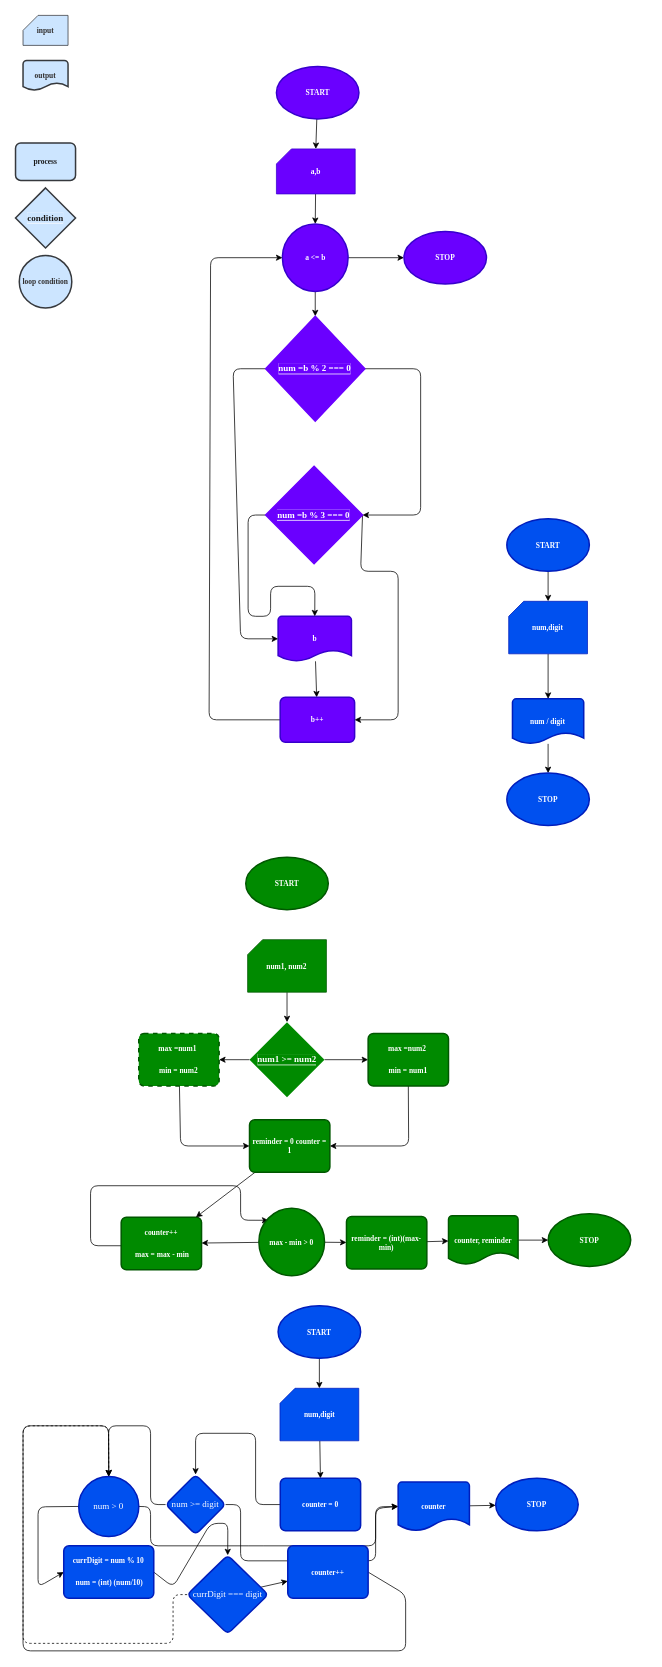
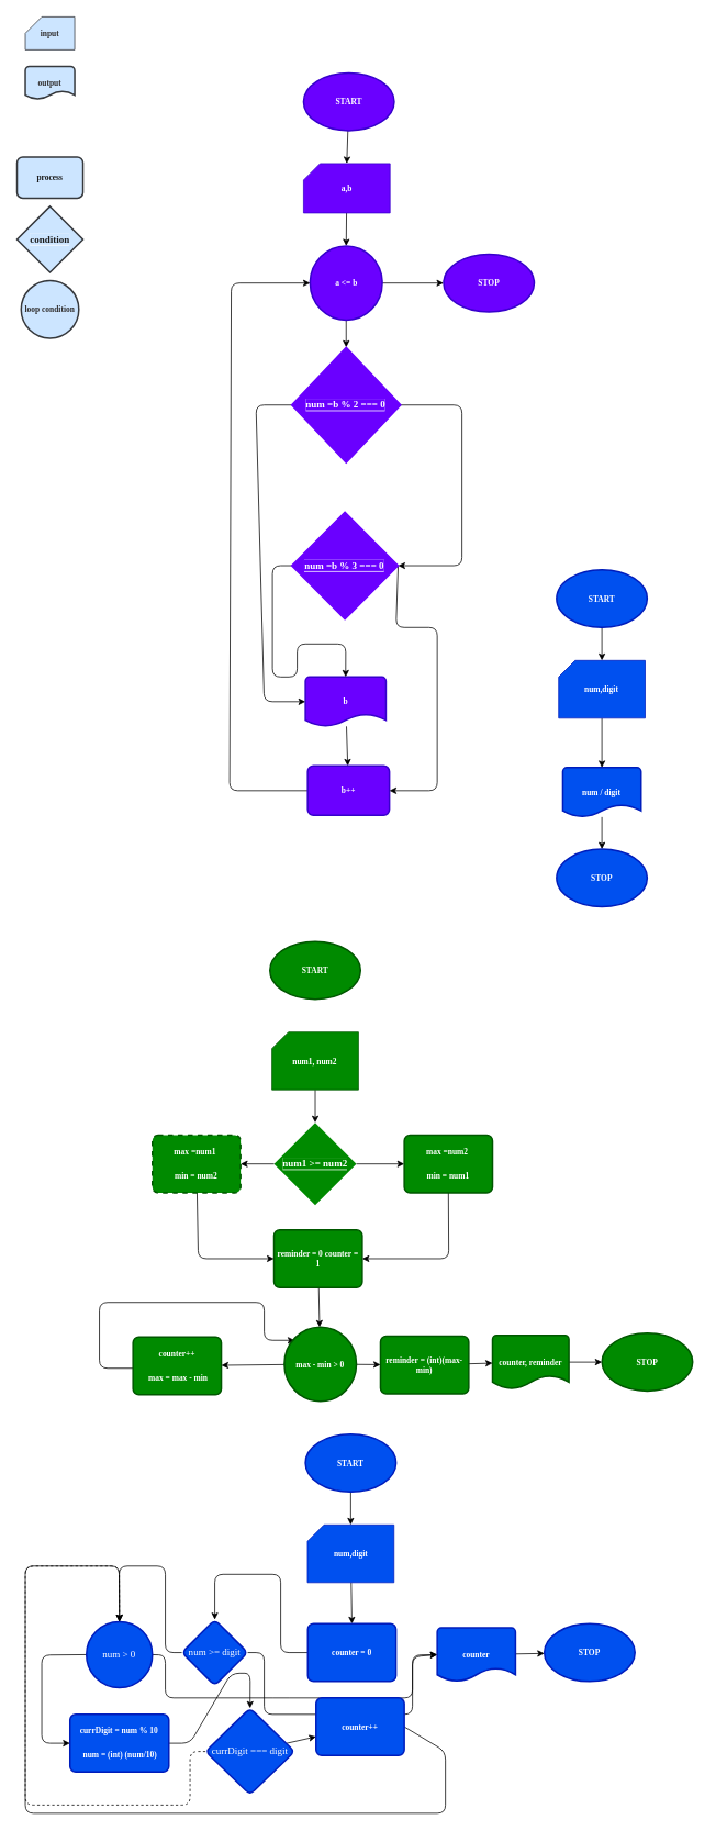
- <mxCell id="36" style="edgeStyle=none;html=1;" parent="1" source="37" target="31" edge="1"><mxGeometry relative="1" as="geometry" /></mxCell>
+ <mxCell id="36" style="edgeStyle=none;html=1;" parent="1" source="37" target="34" edge="1"><mxGeometry relative="1" as="geometry" /></mxCell>
- <mxCell id="75" value="&lt;h5&gt;currDigit = num % 10&lt;/h5&gt;&lt;h5&gt;&amp;nbsp;num = (int) (num/10)&lt;/h5&gt;" style="rounded=1;whiteSpace=wrap;html=1;absoluteArcSize=1;arcSize=14;strokeWidth=2;labelBackgroundColor=none;fontFamily=Tahoma;fillColor=#0050ef;strokeColor=#001DBC;fontColor=#ffffff;" vertex="1" parent="1"><mxGeometry x="84.26" y="2060" width="120" height="70" as="geometry" /></mxCell>
+ <mxCell id="75" value="&lt;h5&gt;currDigit = num % 10&lt;/h5&gt;&lt;h5&gt;&amp;nbsp;num = (int) (num/10)&lt;/h5&gt;" style="rounded=1;whiteSpace=wrap;html=1;absoluteArcSize=1;arcSize=14;strokeWidth=2;labelBackgroundColor=none;fontFamily=Tahoma;fillColor=#0050ef;strokeColor=#001DBC;fontColor=#ffffff;" vertex="1" parent="1"><mxGeometry x="84.26" y="2080" width="120" height="70" as="geometry" /></mxCell>
